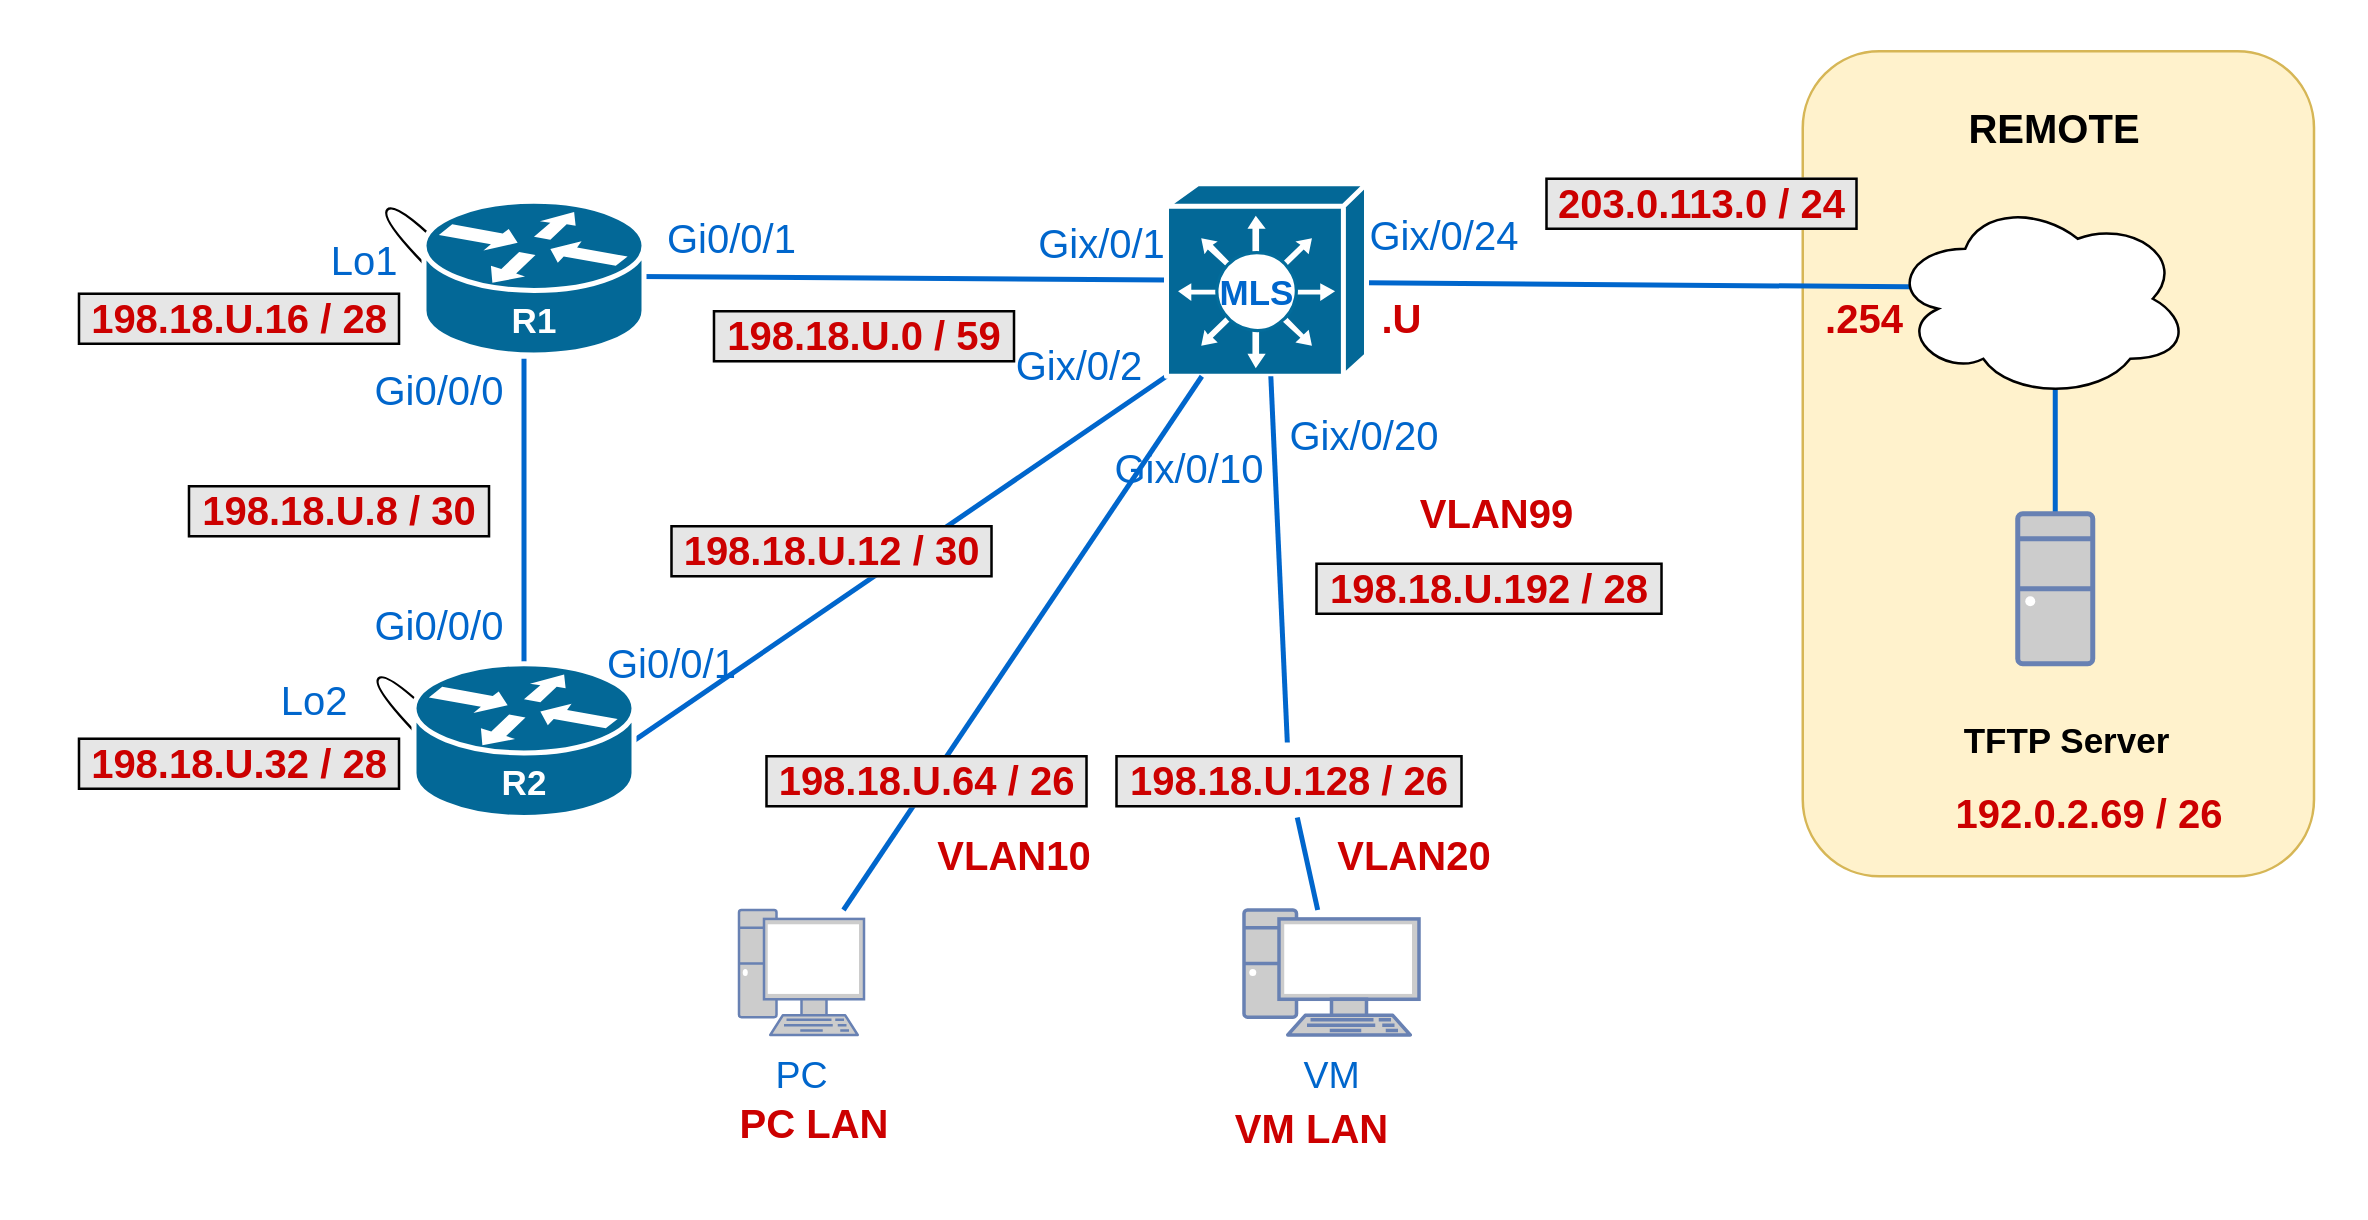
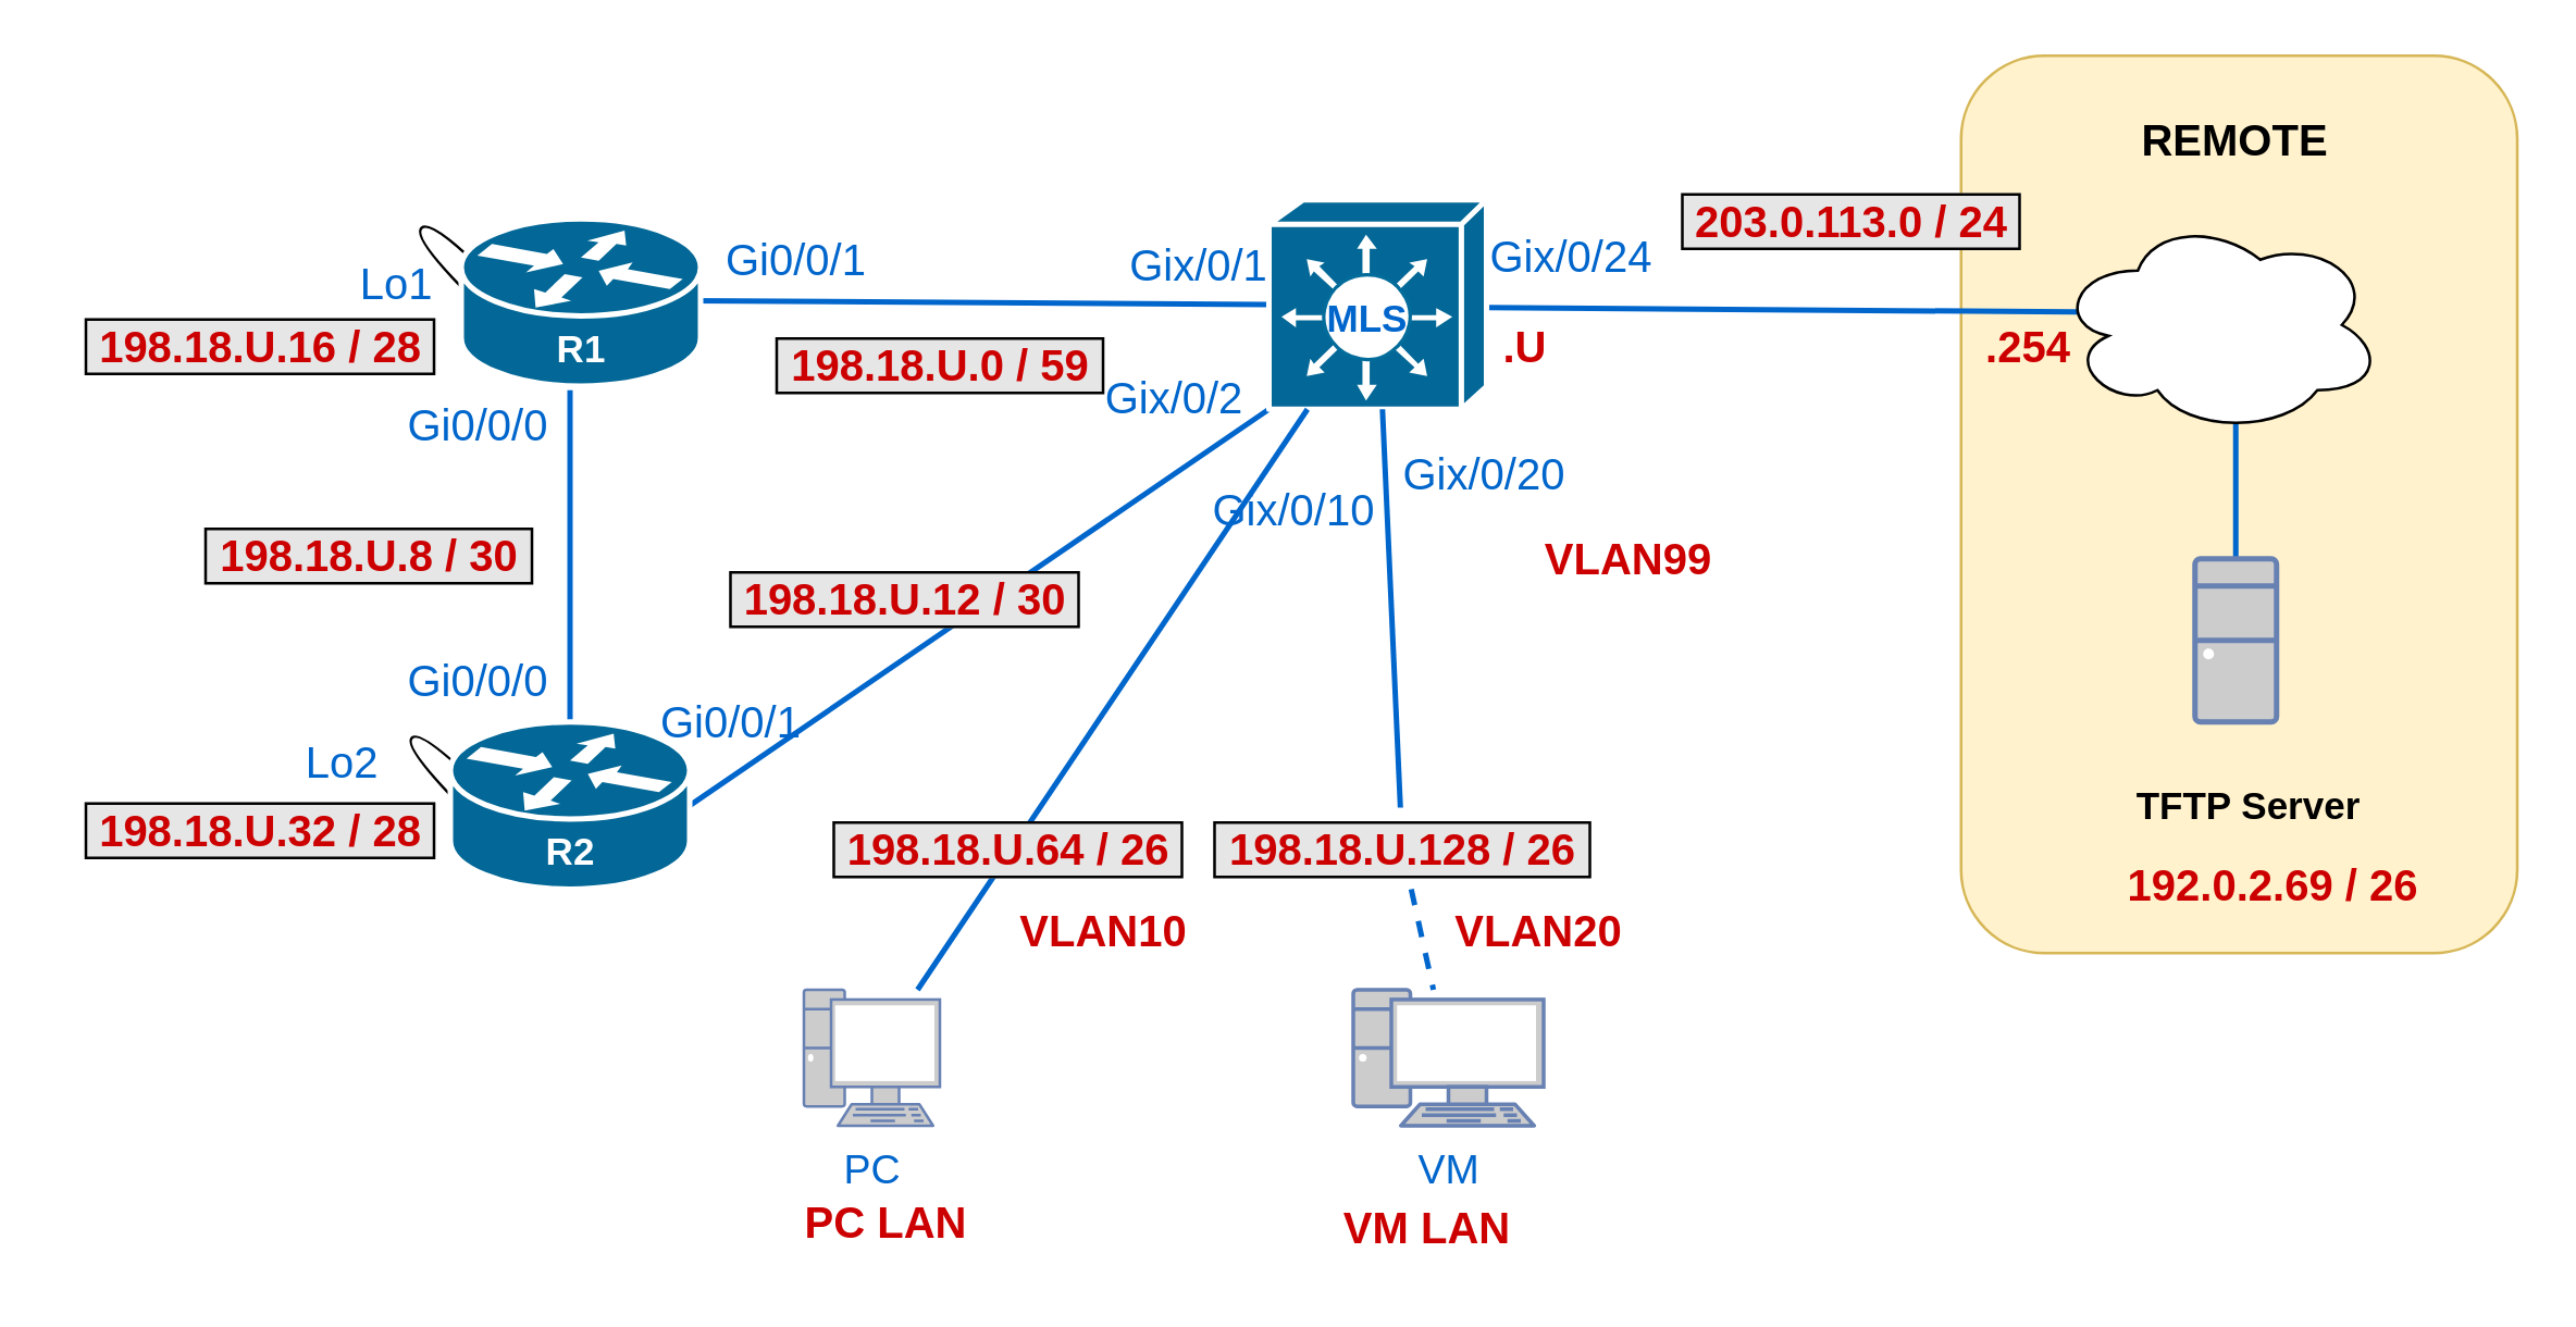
- <mxCell id="49" value="&lt;font size=&quot;1&quot; color=&quot;#cc0000&quot;&gt;&lt;b style=&quot;font-size: 16px;&quot;&gt;&amp;nbsp;198.18.U.192 / 28&amp;nbsp;&lt;/b&gt;&lt;/font&gt;" style="text;html=1;resizable=0;autosize=1;align=center;verticalAlign=middle;points=[];fillColor=none;strokeColor=none;rounded=0;labelBorderColor=default;labelBackgroundColor=#E6E6E6;" vertex="1" parent="1"><mxGeometry x="515" y="220" width="160" height="30" as="geometry" /></mxCell>
- <mxCell id="34" style="edgeStyle=none;rounded=0;orthogonalLoop=1;jettySize=auto;html=1;endArrow=none;endFill=0;strokeColor=#0066CC;strokeWidth=2;startArrow=none;" edge="1" parent="1" source="52" target="20"><mxGeometry relative="1" as="geometry"><mxPoint x="525.003" y="160" as="sourcePoint" /><mxPoint x="445.612" y="310" as="targetPoint" /></mxGeometry></mxCell>
+ <mxCell id="34" style="edgeStyle=none;rounded=0;orthogonalLoop=1;jettySize=auto;html=1;endArrow=none;endFill=0;strokeColor=#0066CC;strokeWidth=2;startArrow=none;dashed=1;" edge="1" parent="1" source="52" target="20"><mxGeometry relative="1" as="geometry"><mxPoint x="525.003" y="160" as="sourcePoint" /><mxPoint x="445.612" y="310" as="targetPoint" /></mxGeometry></mxCell>
